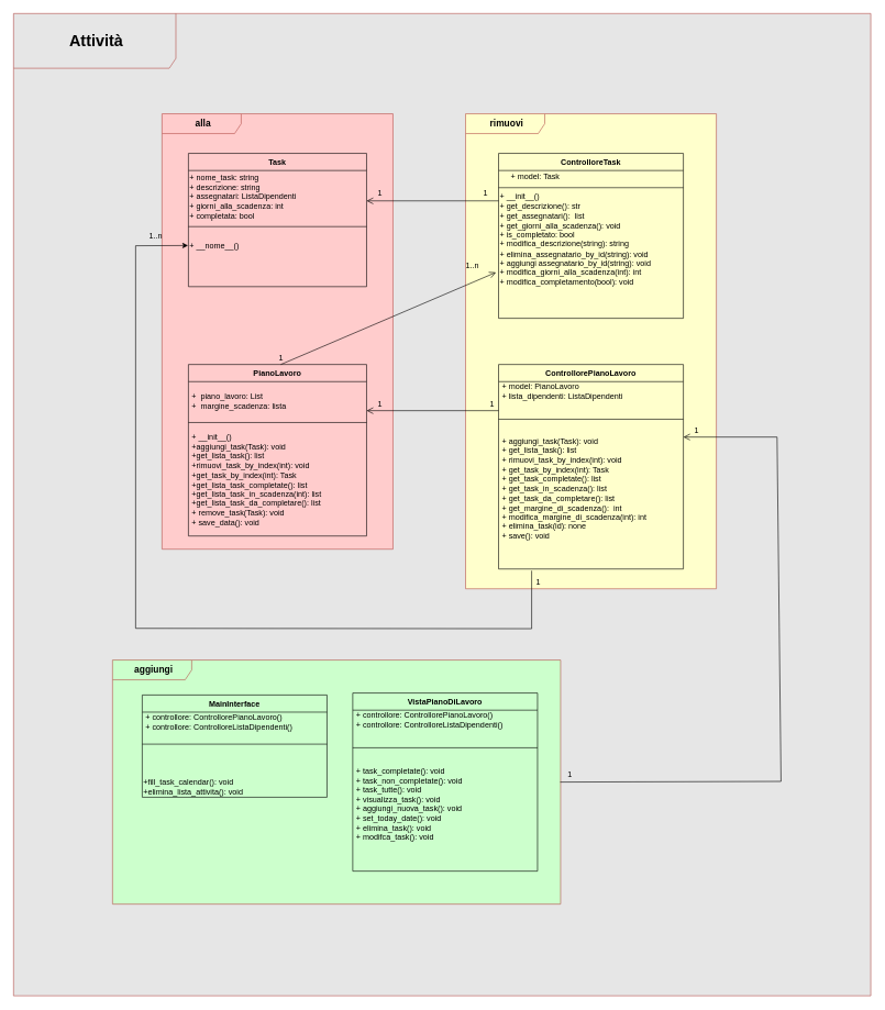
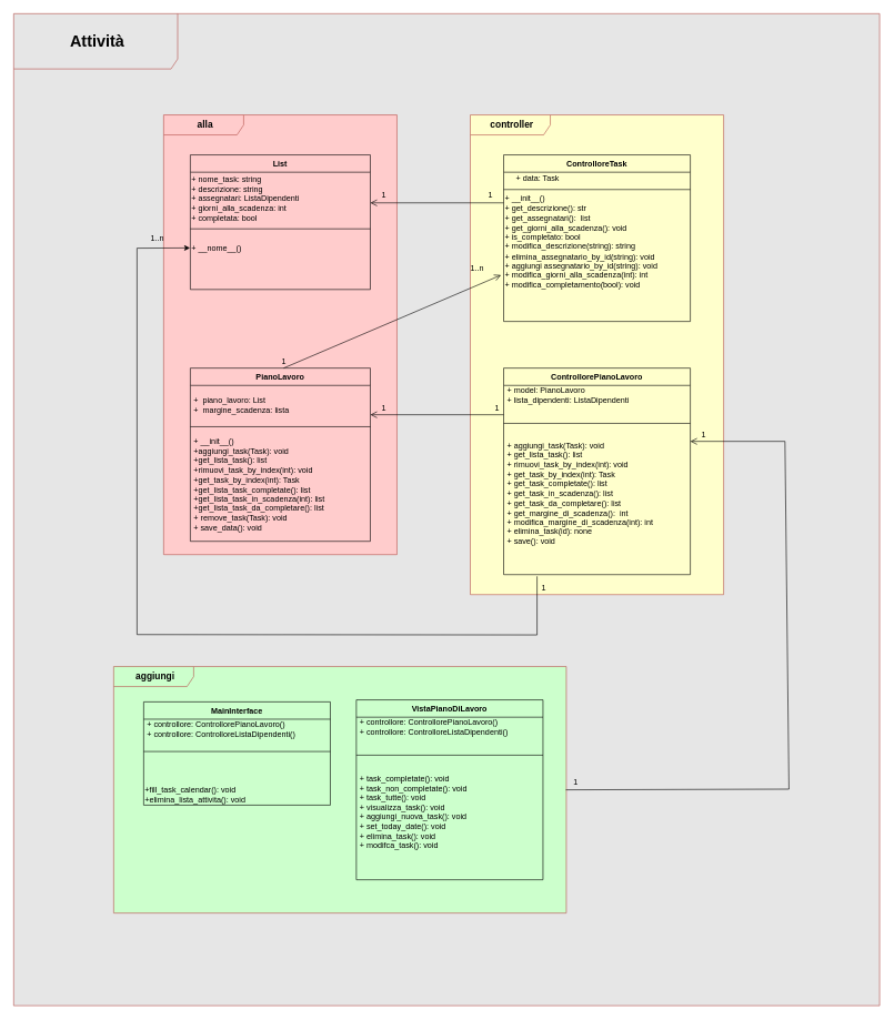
- <mxCell id="4" value="&lt;b&gt;&lt;font style=&quot;font-size: 14px&quot;&gt;rimuovi&lt;/font&gt;&lt;/b&gt;" style="shape=umlFrame;whiteSpace=wrap;html=1;width=120;height=30;boundedLbl=1;verticalAlign=middle;align=center;spacingLeft=5;fillColor=#FFFFCC;strokeColor=#b85450;gradientColor=none;swimlaneFillColor=#FFFFCC;shadow=0;sketch=0;" vertex="1" parent="1"><mxGeometry x="705" y="172" width="380" height="720" as="geometry" /></mxCell>
+ <mxCell id="4" value="&lt;b&gt;&lt;font style=&quot;font-size: 14px&quot;&gt;controller&lt;/font&gt;&lt;/b&gt;" style="shape=umlFrame;whiteSpace=wrap;html=1;width=120;height=30;boundedLbl=1;verticalAlign=middle;align=center;spacingLeft=5;fillColor=#FFFFCC;strokeColor=#b85450;gradientColor=none;swimlaneFillColor=#FFFFCC;shadow=0;sketch=0;" vertex="1" parent="1"><mxGeometry x="705" y="172" width="380" height="720" as="geometry" /></mxCell>
- <mxCell id="18" value="Task" style="swimlane;fontStyle=1;align=center;verticalAlign=top;childLayout=stackLayout;horizontal=1;startSize=26;horizontalStack=0;resizeParent=1;resizeLast=0;collapsible=1;marginBottom=0;rounded=0;shadow=0;strokeWidth=1;fillColor=#FFCCCC;" vertex="1" parent="1"><mxGeometry x="285" y="232" width="270" height="202" as="geometry"><mxRectangle x="130" y="380" width="160" height="26" as="alternateBounds" /></mxGeometry></mxCell>
+ <mxCell id="18" value="List" style="swimlane;fontStyle=1;align=center;verticalAlign=top;childLayout=stackLayout;horizontal=1;startSize=26;horizontalStack=0;resizeParent=1;resizeLast=0;collapsible=1;marginBottom=0;rounded=0;shadow=0;strokeWidth=1;fillColor=#FFCCCC;" vertex="1" parent="1"><mxGeometry x="285" y="232" width="270" height="202" as="geometry"><mxRectangle x="130" y="380" width="160" height="26" as="alternateBounds" /></mxGeometry></mxCell>
- <mxCell id="15" value="&amp;nbsp; &amp;nbsp; &amp;nbsp;+ model: Task&amp;nbsp;" style="text;html=1;align=left;verticalAlign=middle;resizable=0;points=[];autosize=1;strokeColor=none;" vertex="1" parent="14"><mxGeometry y="26" width="280" height="20" as="geometry" /></mxCell>
+ <mxCell id="15" value="&amp;nbsp; &amp;nbsp; &amp;nbsp;+ data: Task&amp;nbsp;" style="text;html=1;align=left;verticalAlign=middle;resizable=0;points=[];autosize=1;strokeColor=none;" vertex="1" parent="14"><mxGeometry y="26" width="280" height="20" as="geometry" /></mxCell>
